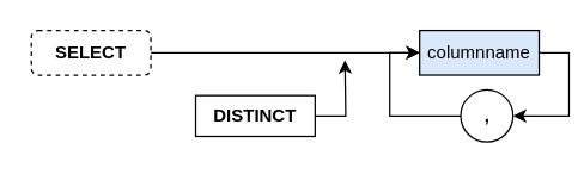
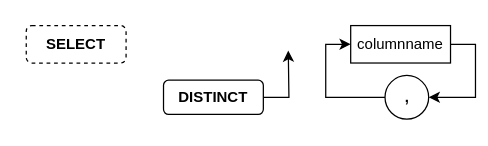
- <mxCell id="2" style="edgeStyle=orthogonalEdgeStyle;rounded=0;orthogonalLoop=1;jettySize=auto;html=1;exitX=1;exitY=0.5;exitDx=0;exitDy=0;entryX=0;entryY=0.5;entryDx=0;entryDy=0;" edge="1" parent="1" source="3" target="5"><mxGeometry relative="1" as="geometry" /></mxCell>
- <mxCell id="5" value="columnname" style="rounded=0;whiteSpace=wrap;html=1;fillColor=#dae8fc;" vertex="1" parent="1"><mxGeometry x="280" y="20" width="80" height="30" as="geometry" /></mxCell>
+ <mxCell id="5" value="columnname" style="rounded=0;whiteSpace=wrap;html=1;" vertex="1" parent="1"><mxGeometry x="280" y="20" width="80" height="30" as="geometry" /></mxCell>
- <mxCell id="9" value="&lt;b&gt;DISTINCT&lt;/b&gt;" style="whiteSpace=wrap;html=1;rounded=0;" vertex="1" parent="1"><mxGeometry x="130" y="63.75" width="80" height="27.5" as="geometry" /></mxCell>
+ <mxCell id="9" value="&lt;b&gt;DISTINCT&lt;/b&gt;" style="rounded=1;whiteSpace=wrap;html=1;" vertex="1" parent="1"><mxGeometry x="130" y="63.75" width="80" height="27.5" as="geometry" /></mxCell>
